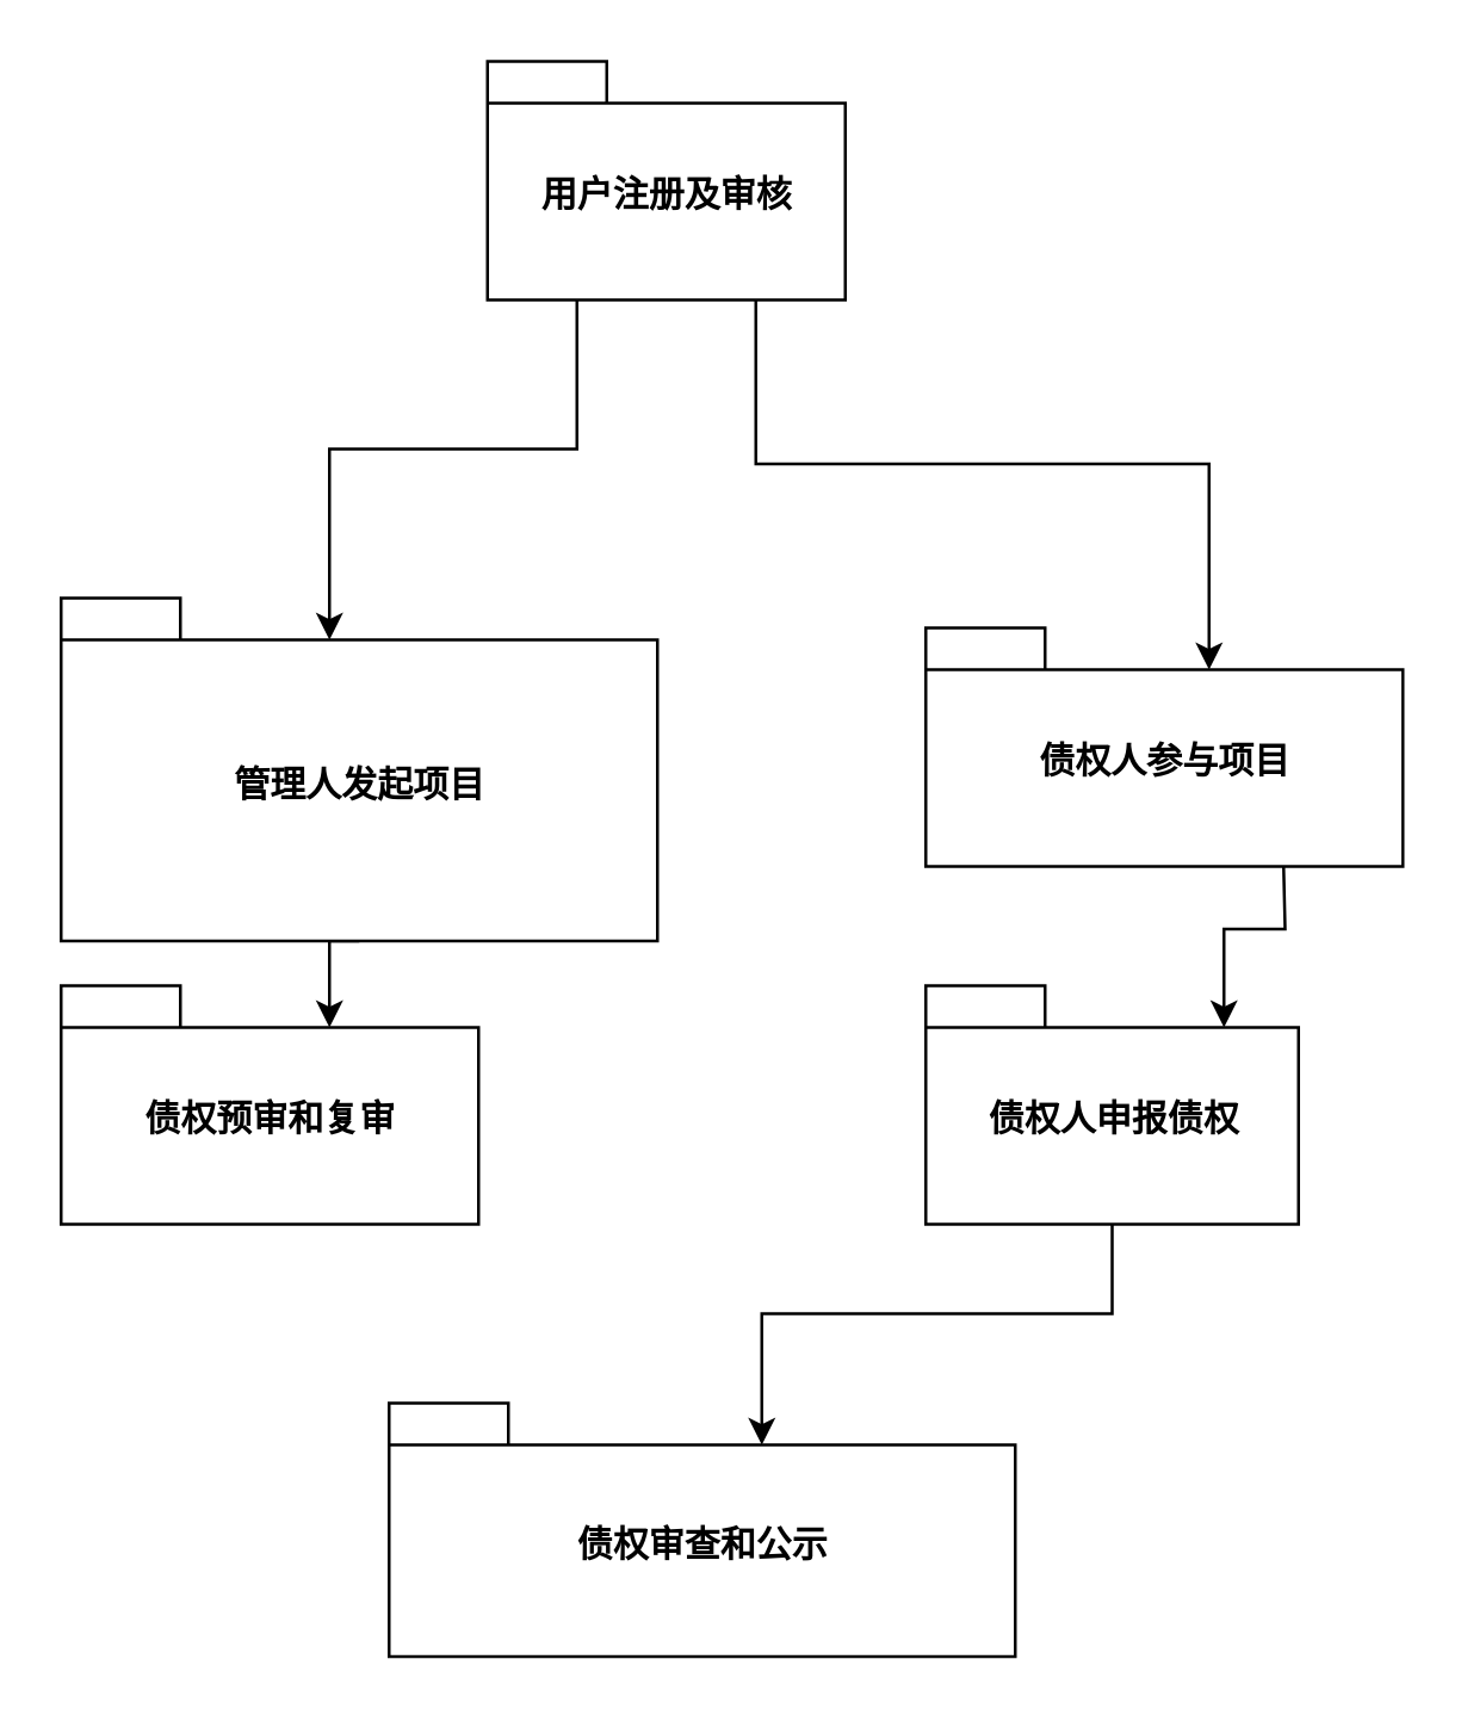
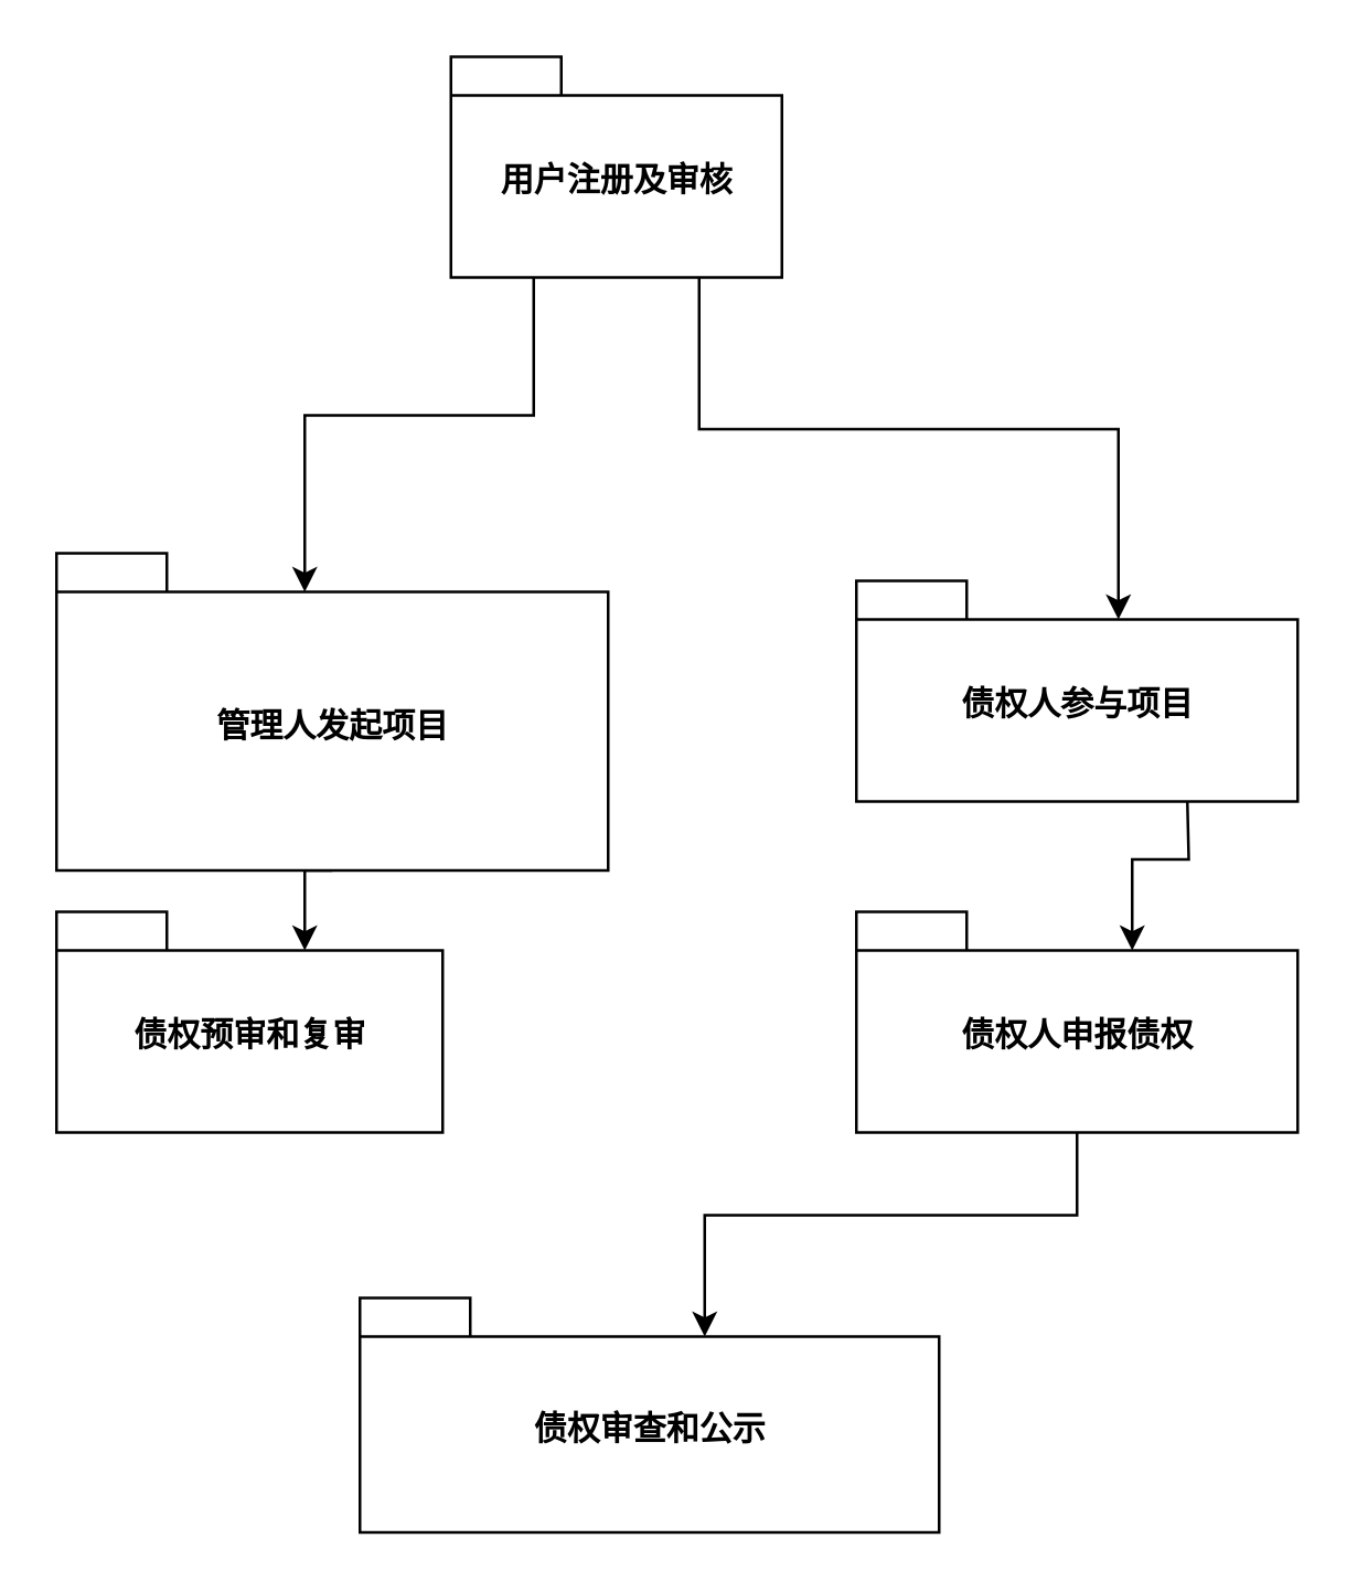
- <mxCell id="10" value="债权人申报债权" style="shape=folder;fontStyle=1;spacingTop=10;tabWidth=40;tabHeight=14;tabPosition=left;html=1;" vertex="1" parent="1"><mxGeometry x="310" y="330" width="125" height="80" as="geometry" /></mxCell>
+ <mxCell id="10" value="债权人申报债权" style="shape=folder;fontStyle=1;spacingTop=10;tabWidth=40;tabHeight=14;tabPosition=left;html=1;" vertex="1" parent="1"><mxGeometry x="310" y="330" width="160" height="80" as="geometry" /></mxCell>
